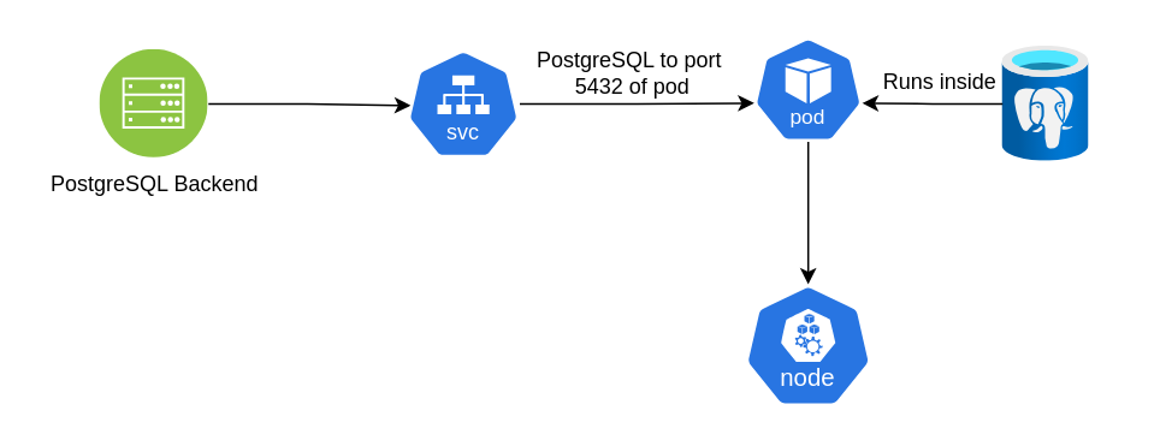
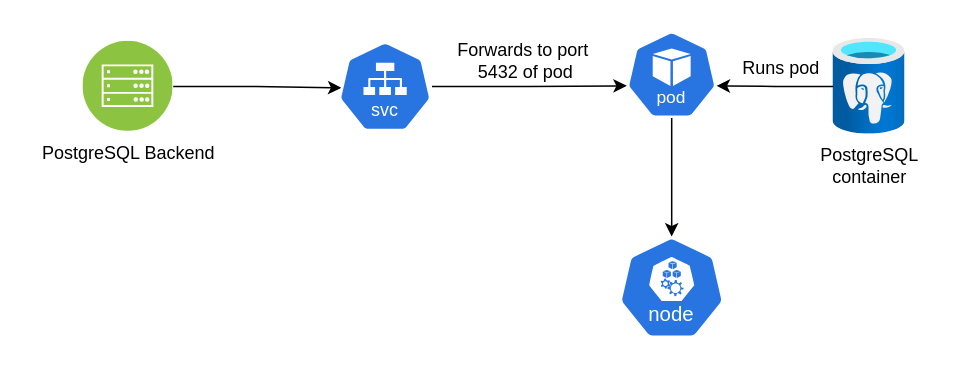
- <mxCell id="11" value="PostgreSQL to&amp;nbsp;&lt;span style=&quot;background-color: initial;&quot;&gt;port&lt;/span&gt;&lt;div&gt;&lt;span style=&quot;background-color: initial;&quot;&gt;&amp;nbsp;5432 of pod&lt;/span&gt;&lt;/div&gt;" style="text;html=1;align=center;verticalAlign=middle;resizable=0;points=[];autosize=1;strokeColor=none;fillColor=none;" vertex="1" parent="1"><mxGeometry x="292.5" y="20" width="110" height="40" as="geometry" /></mxCell>
+ <mxCell id="11" value="Forwards to&amp;nbsp;&lt;span style=&quot;background-color: initial;&quot;&gt;port&lt;/span&gt;&lt;div&gt;&lt;span style=&quot;background-color: initial;&quot;&gt;&amp;nbsp;5432 of pod&lt;/span&gt;&lt;/div&gt;" style="text;html=1;align=center;verticalAlign=middle;resizable=0;points=[];autosize=1;strokeColor=none;fillColor=none;" vertex="1" parent="1"><mxGeometry x="292.5" y="20" width="110" height="40" as="geometry" /></mxCell>
- <mxCell id="13" value="Runs inside" style="text;html=1;align=center;verticalAlign=middle;resizable=0;points=[];autosize=1;strokeColor=none;fillColor=none;" vertex="1" parent="1"><mxGeometry x="475" y="30" width="90" height="30" as="geometry" /></mxCell>
+ <mxCell id="13" value="Runs pod" style="text;html=1;align=center;verticalAlign=middle;resizable=0;points=[];autosize=1;strokeColor=none;fillColor=none;" vertex="1" parent="1"><mxGeometry x="475" y="30" width="90" height="30" as="geometry" /></mxCell>
+ <mxCell id="8" value="PostgreSQL&lt;div&gt;container&lt;/div&gt;" style="text;html=1;align=center;verticalAlign=middle;resizable=0;points=[];autosize=1;strokeColor=none;fillColor=none;" vertex="1" parent="1"><mxGeometry x="534" y="90" width="90" height="40" as="geometry" /></mxCell>
